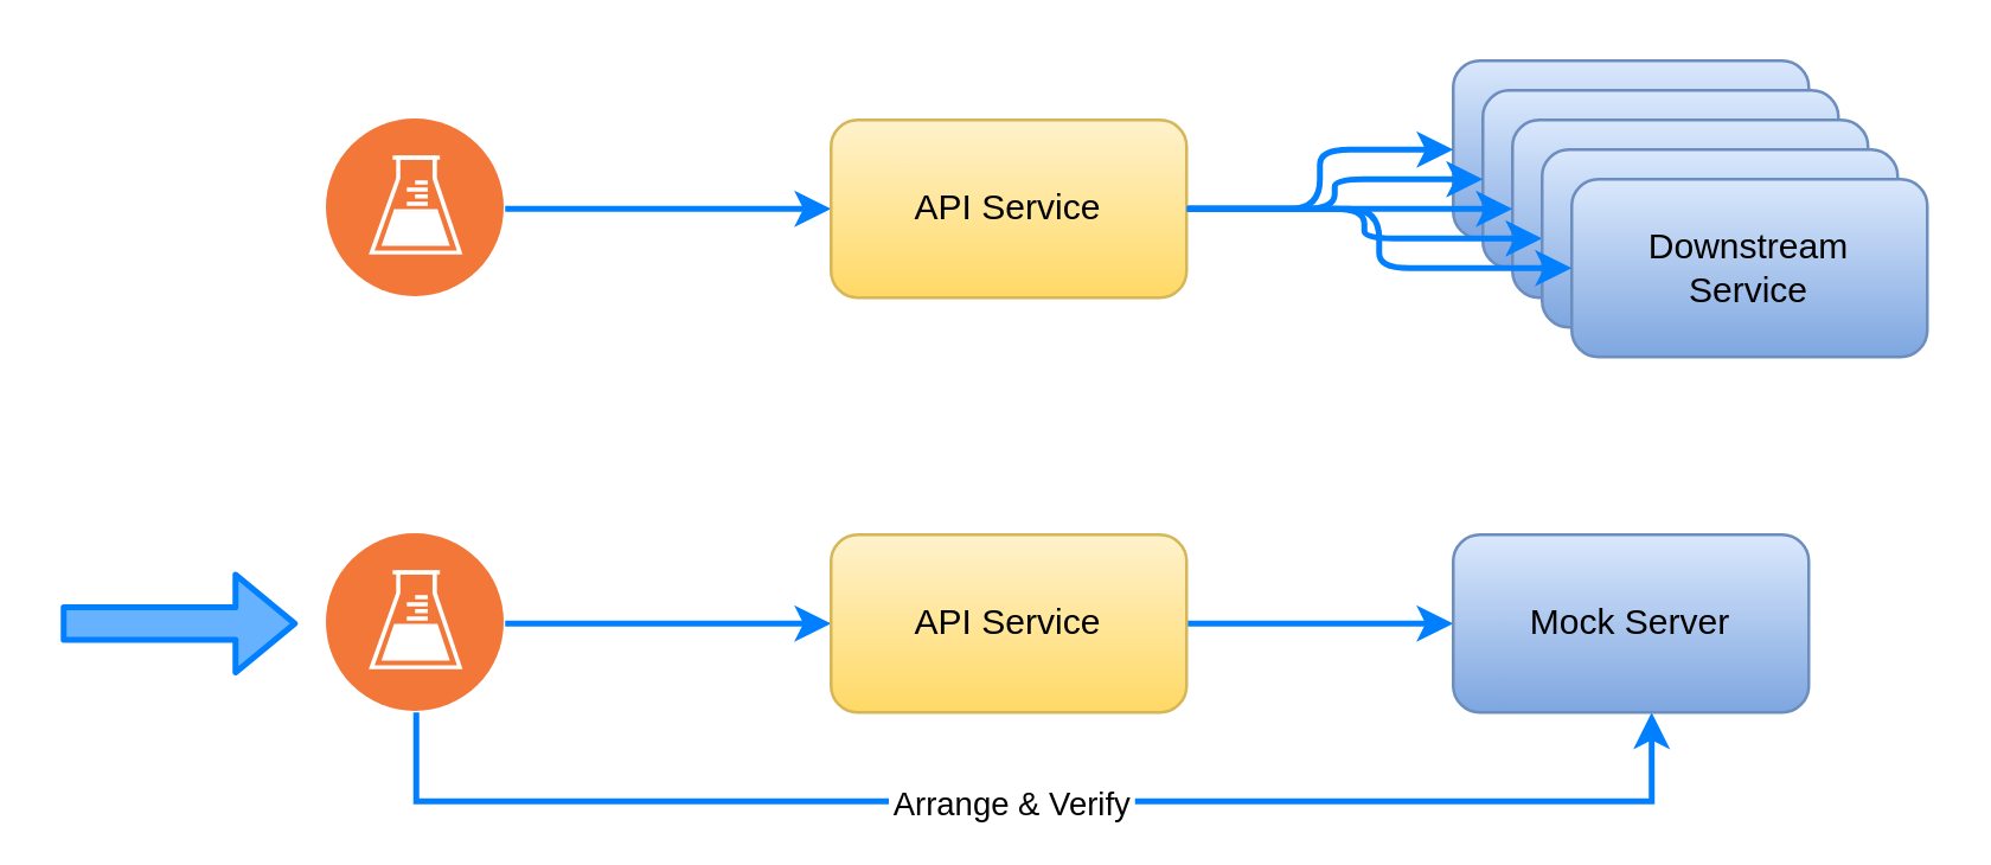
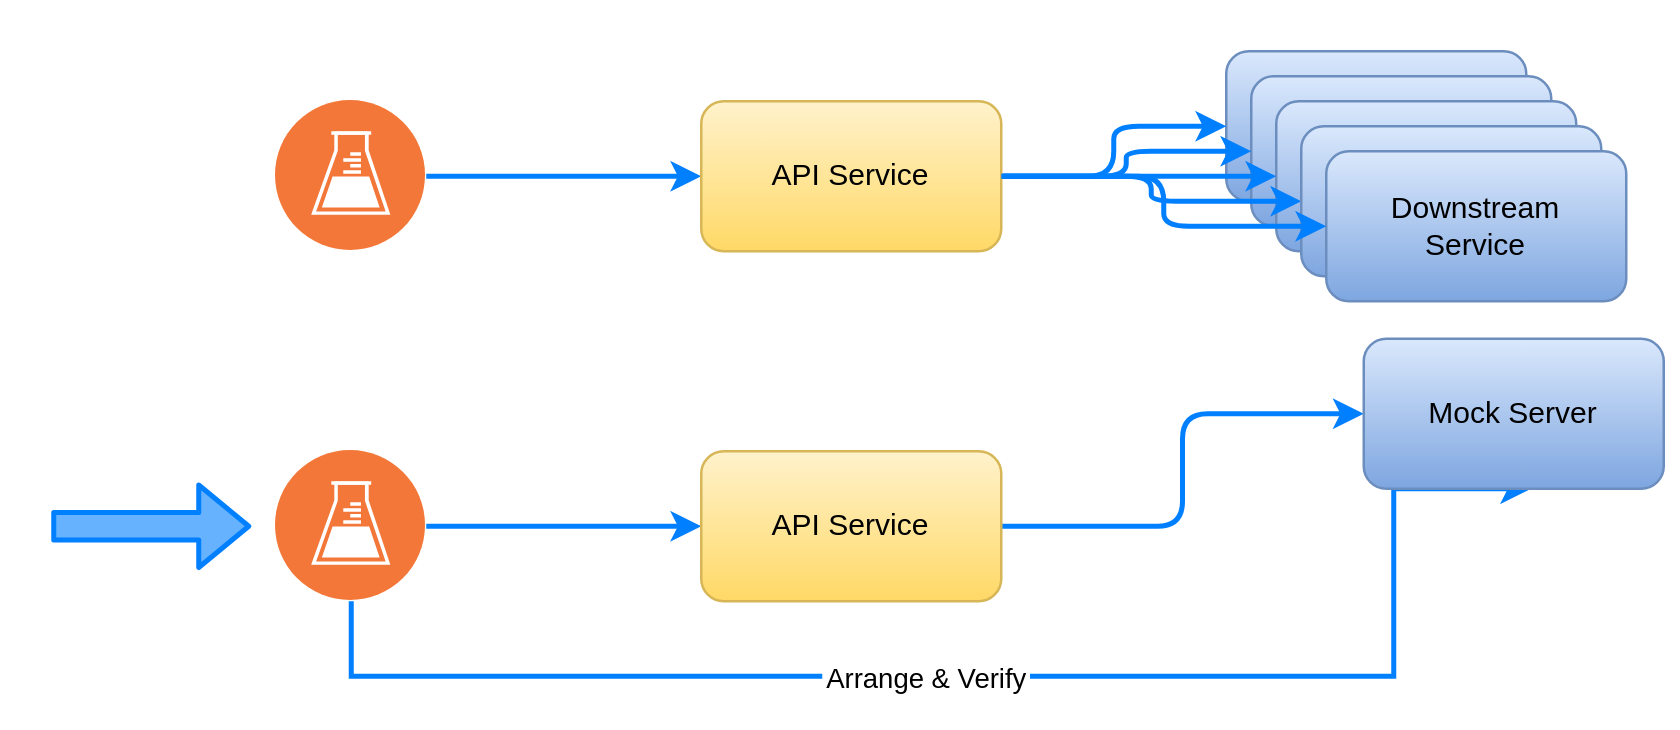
- <mxCell id="19" value="Mock Server" style="rounded=1;whiteSpace=wrap;html=1;gradientColor=#7ea6e0;fillColor=#dae8fc;strokeColor=#6c8ebf;" parent="1" vertex="1"><mxGeometry x="490" y="180" width="120" height="60" as="geometry" /></mxCell>
+ <mxCell id="19" value="Mock Server" style="rounded=1;whiteSpace=wrap;html=1;gradientColor=#7ea6e0;fillColor=#dae8fc;strokeColor=#6c8ebf;" parent="1" vertex="1"><mxGeometry x="545" y="135" width="120" height="60" as="geometry" /></mxCell>
